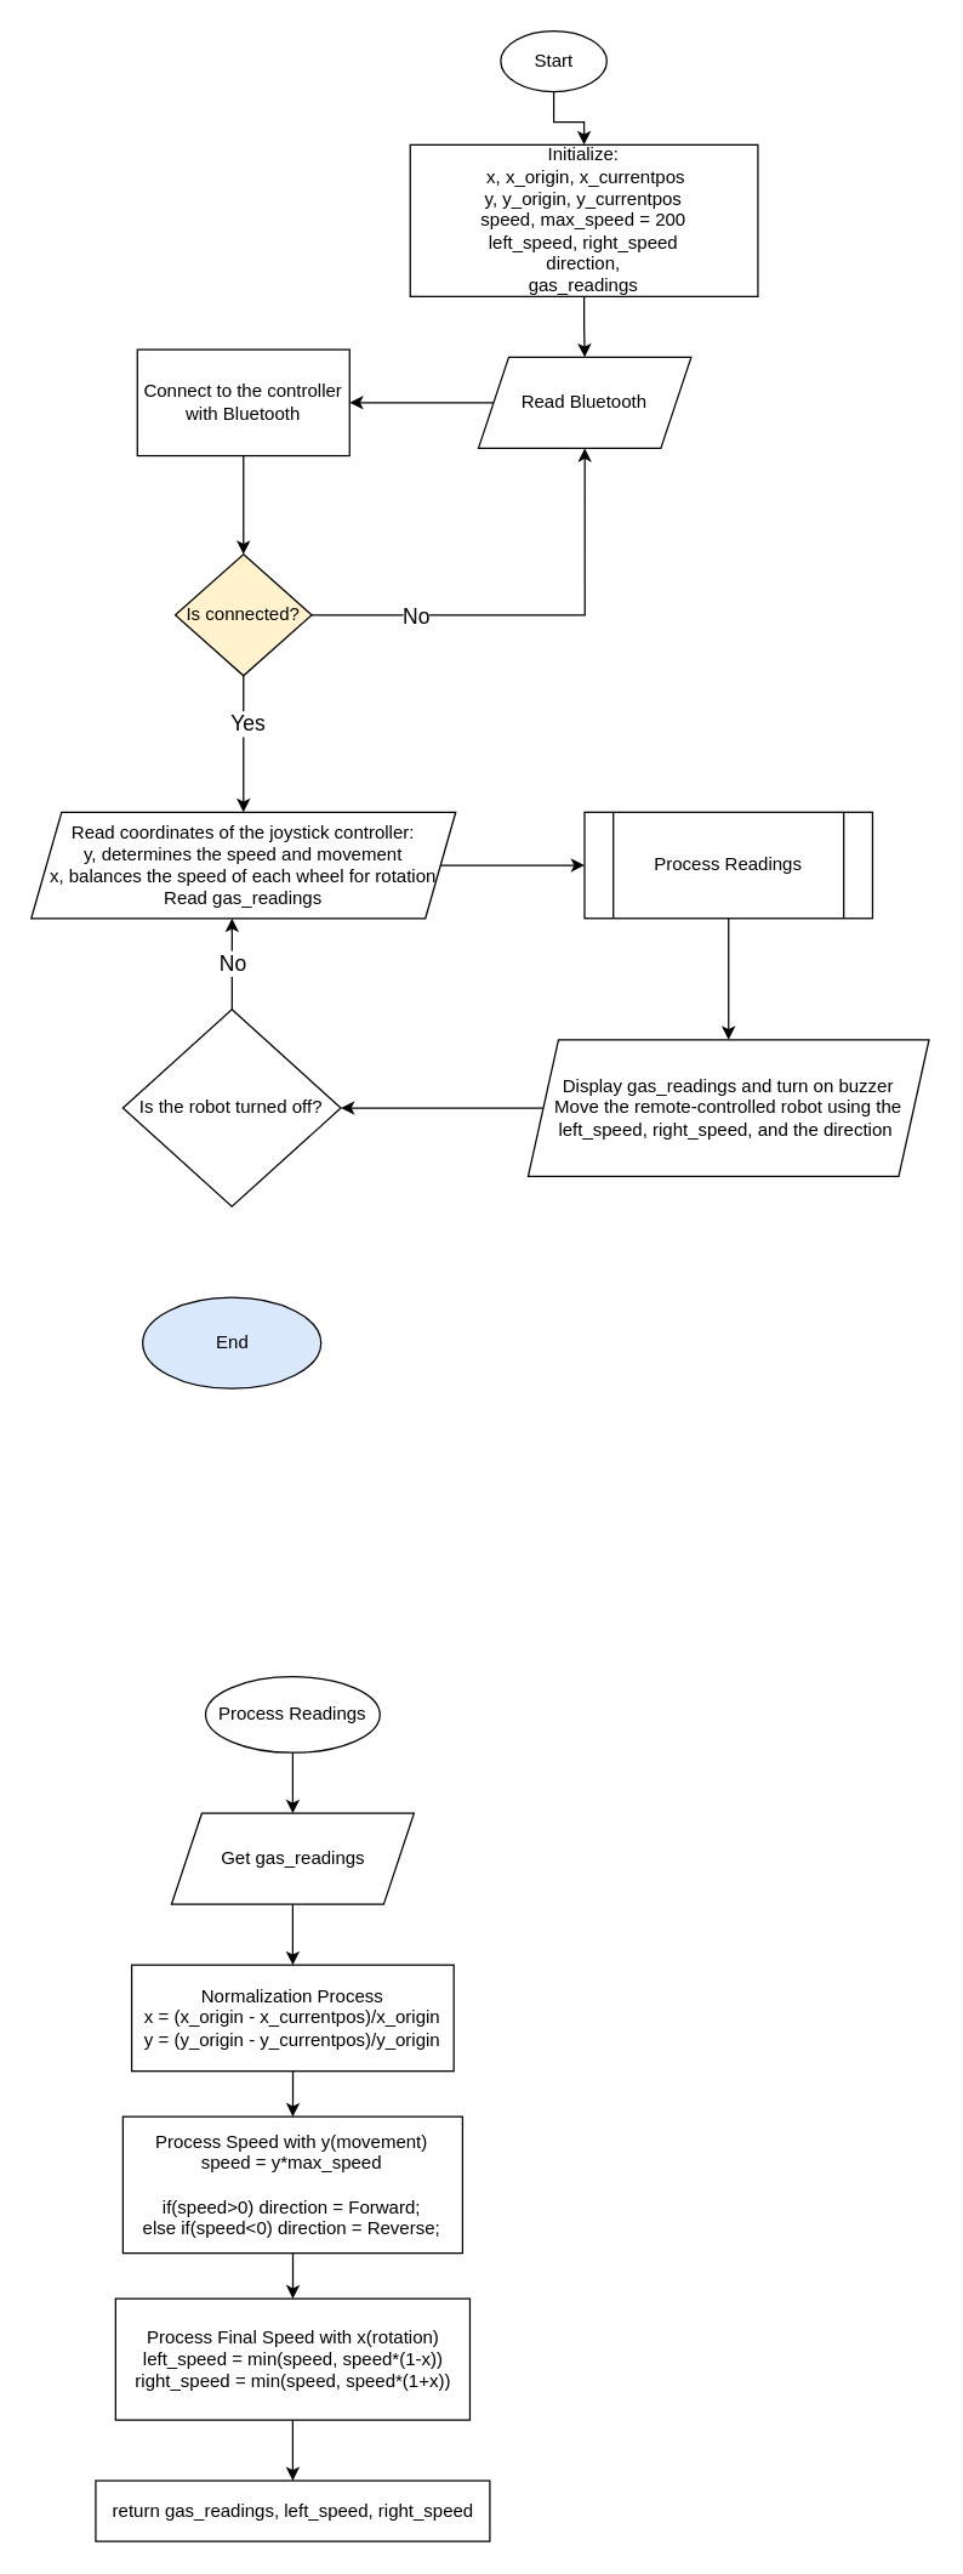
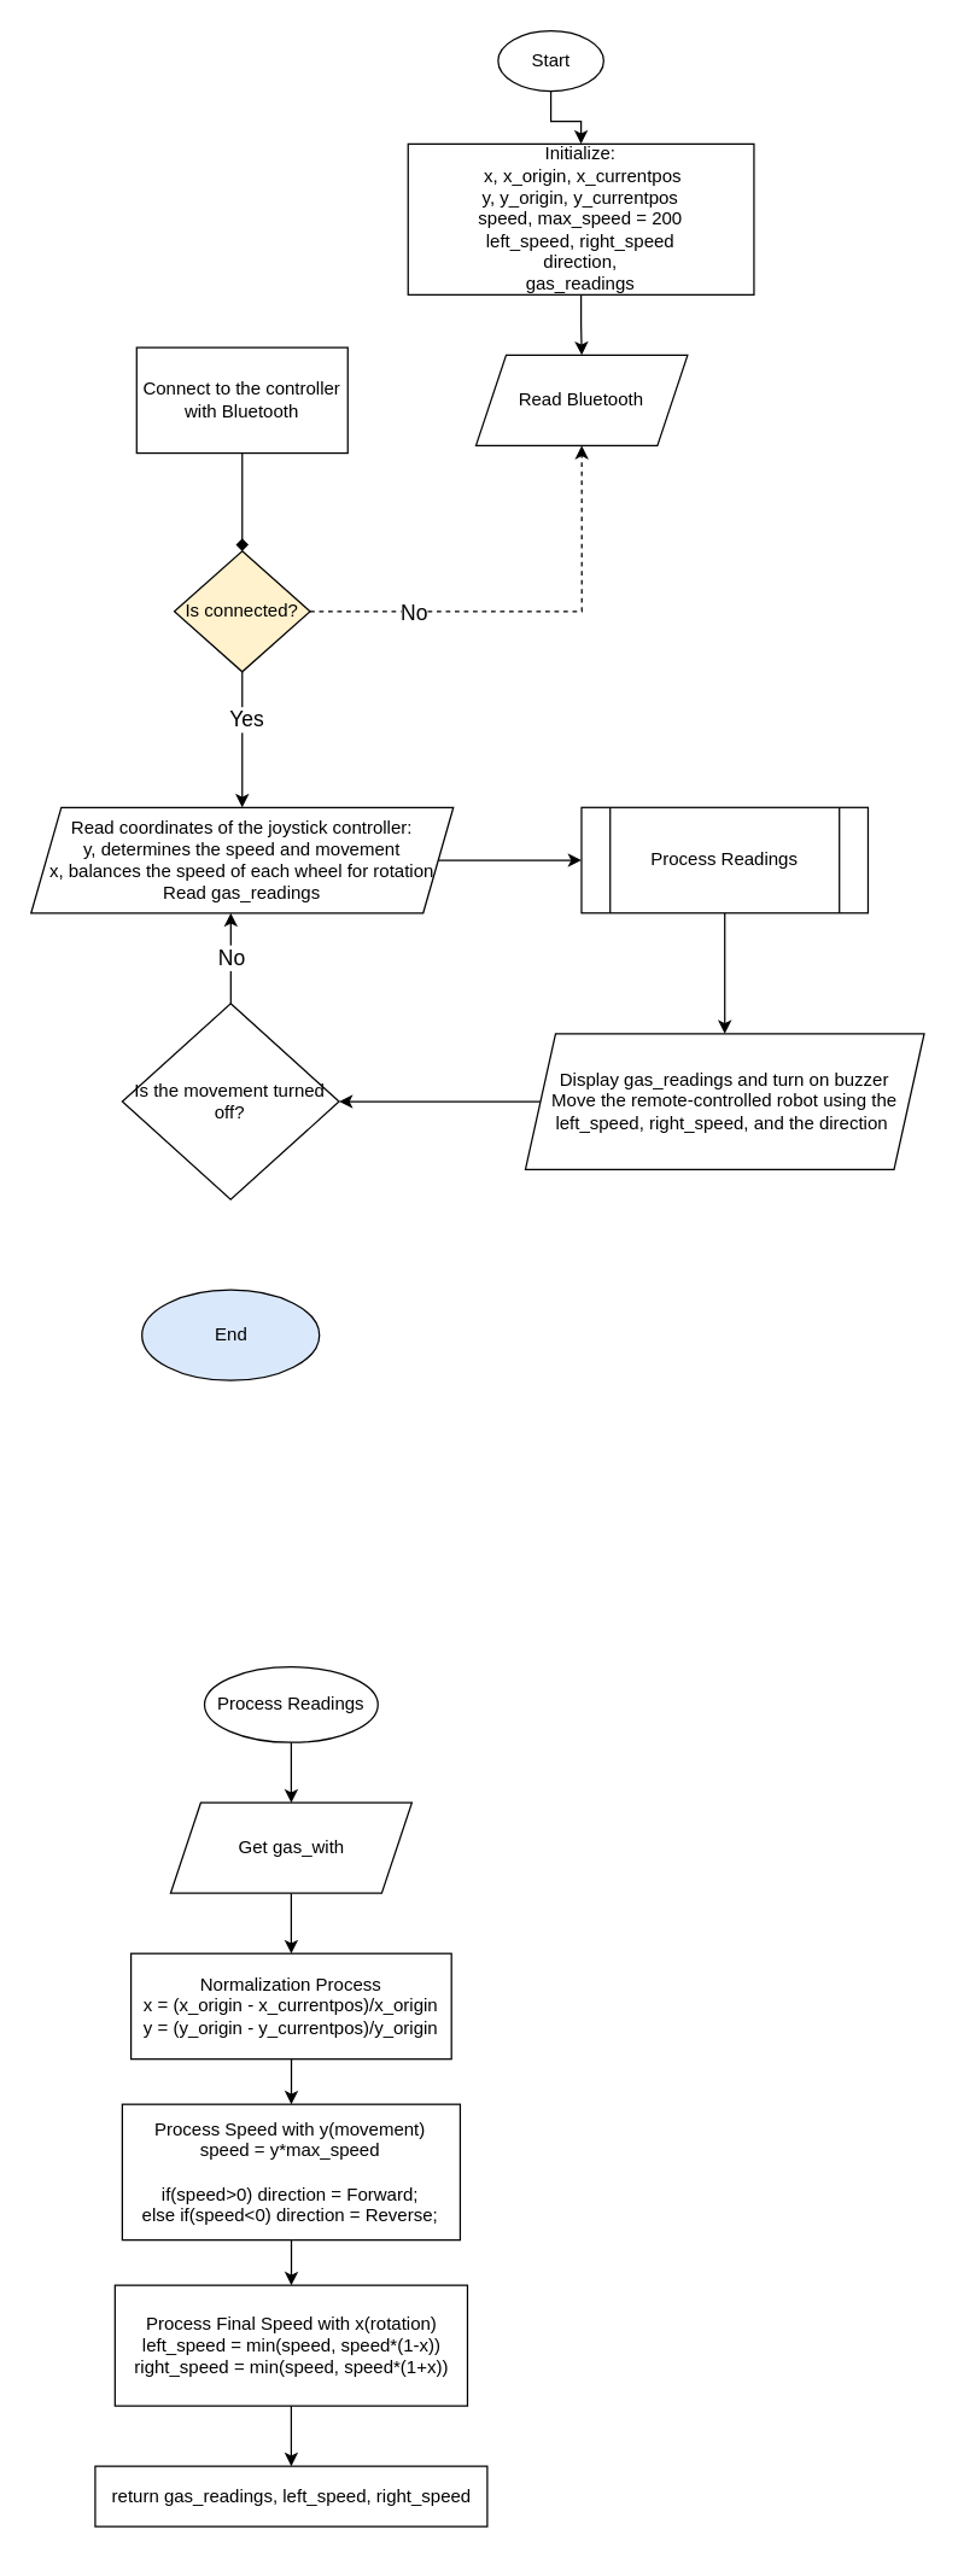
- <mxCell id="30" style="edgeStyle=orthogonalEdgeStyle;rounded=0;orthogonalLoop=1;jettySize=auto;html=1;entryX=1;entryY=0.5;entryDx=0;entryDy=0;" edge="1" parent="1" source="31" target="5"><mxGeometry relative="1" as="geometry" /></mxCell>
- <mxCell id="4" style="edgeStyle=orthogonalEdgeStyle;rounded=0;orthogonalLoop=1;jettySize=auto;html=1;entryX=0.5;entryY=0;entryDx=0;entryDy=0;" edge="1" parent="1" source="5" target="10"><mxGeometry relative="1" as="geometry" /></mxCell>
+ <mxCell id="4" style="edgeStyle=orthogonalEdgeStyle;rounded=0;orthogonalLoop=1;jettySize=auto;html=1;entryX=0.5;entryY=0;entryDx=0;entryDy=0;endArrow=diamond;" edge="1" parent="1" source="5" target="10"><mxGeometry relative="1" as="geometry" /></mxCell>
- <mxCell id="6" style="edgeStyle=orthogonalEdgeStyle;rounded=0;orthogonalLoop=1;jettySize=auto;html=1;entryX=0.5;entryY=1;entryDx=0;entryDy=0;" edge="1" parent="1" source="10" target="31"><mxGeometry relative="1" as="geometry" /></mxCell>
+ <mxCell id="6" style="edgeStyle=orthogonalEdgeStyle;rounded=0;orthogonalLoop=1;jettySize=auto;html=1;entryX=0.5;entryY=1;entryDx=0;entryDy=0;dashed=1;" edge="1" parent="1" source="10" target="31"><mxGeometry relative="1" as="geometry" /></mxCell>
- <mxCell id="32" value="Is the robot turned off?" style="rhombus;whiteSpace=wrap;html=1;" vertex="1" parent="1"><mxGeometry x="80.47" y="665" width="143.75" height="130" as="geometry" /></mxCell>
+ <mxCell id="32" value="Is the movement turned off?" style="rhombus;whiteSpace=wrap;html=1;" vertex="1" parent="1"><mxGeometry x="80.47" y="665" width="143.75" height="130" as="geometry" /></mxCell>
- <mxCell id="20" value="Get gas_readings" style="shape=parallelogram;perimeter=parallelogramPerimeter;whiteSpace=wrap;html=1;fixedSize=1;" vertex="1" parent="1"><mxGeometry x="112.5" y="1195" width="160" height="60" as="geometry" /></mxCell>
+ <mxCell id="20" value="Get gas_with" style="shape=parallelogram;perimeter=parallelogramPerimeter;whiteSpace=wrap;html=1;fixedSize=1;" vertex="1" parent="1"><mxGeometry x="112.5" y="1195" width="160" height="60" as="geometry" /></mxCell>
